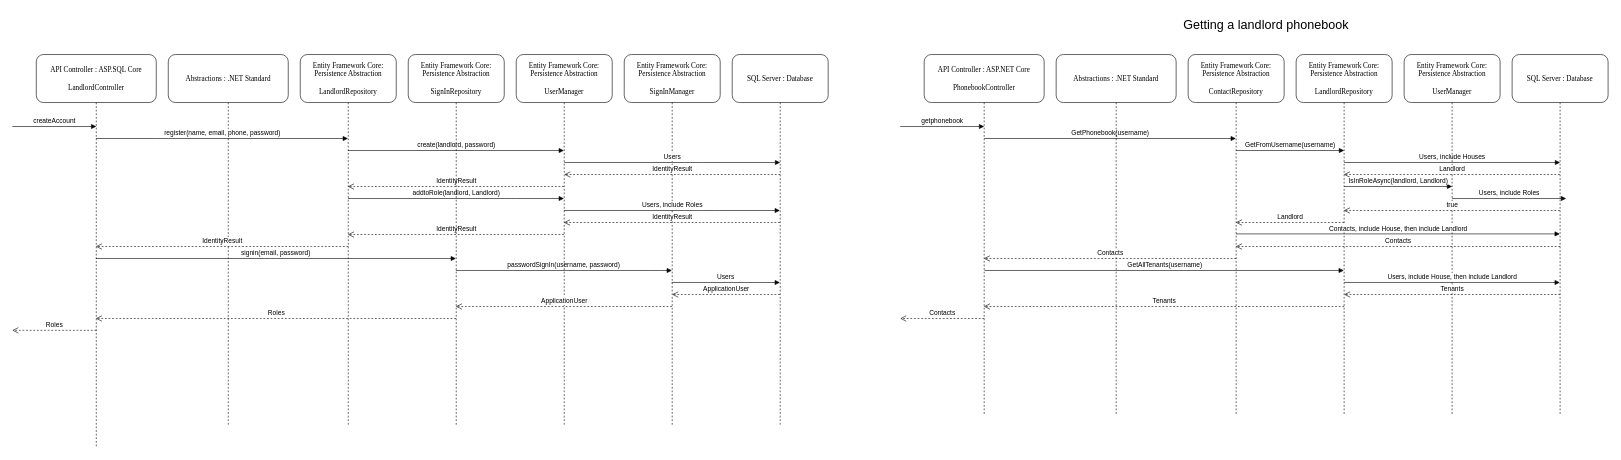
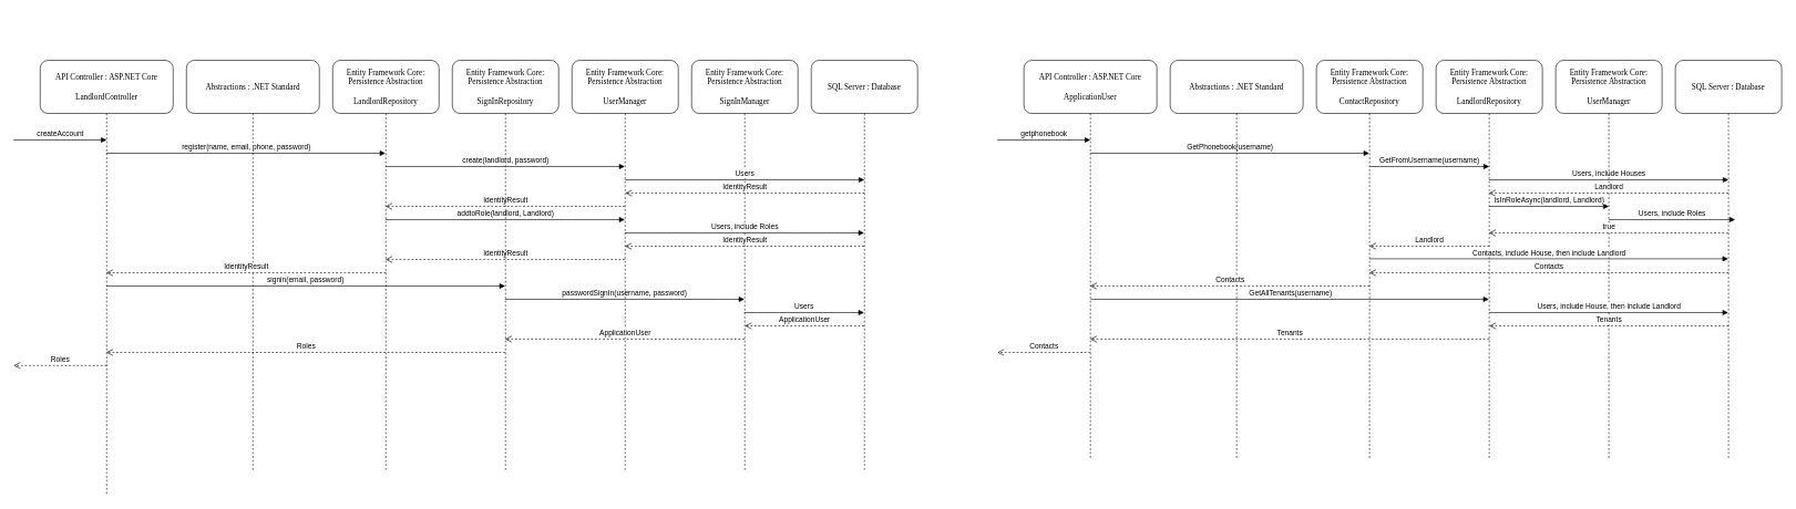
- <mxCell id="24" value="Getting a landlord phonebook" style="text;html=1;strokeColor=none;fillColor=none;align=center;verticalAlign=middle;whiteSpace=wrap;rounded=0;fontSize=21;" vertex="1" parent="1"><mxGeometry x="1540" y="20" width="1140" height="40" as="geometry" /></mxCell>
- <mxCell id="3" value="API Controller : ASP.SQL Core&lt;br&gt;&lt;br&gt;LandlordController" style="shape=umlLifeline;perimeter=lifelinePerimeter;whiteSpace=wrap;html=1;container=1;collapsible=0;recursiveResize=0;outlineConnect=0;rounded=1;shadow=0;comic=0;labelBackgroundColor=none;strokeColor=#000000;strokeWidth=1;fillColor=#FFFFFF;fontFamily=Verdana;fontSize=12;fontColor=#000000;align=center;size=80;" parent="1" vertex="1"><mxGeometry x="60" y="90" width="200" height="654" as="geometry" /></mxCell>
+ <mxCell id="3" value="API Controller : ASP.NET Core&lt;br&gt;&lt;br&gt;LandlordController" style="shape=umlLifeline;perimeter=lifelinePerimeter;whiteSpace=wrap;html=1;container=1;collapsible=0;recursiveResize=0;outlineConnect=0;rounded=1;shadow=0;comic=0;labelBackgroundColor=none;strokeColor=#000000;strokeWidth=1;fillColor=#FFFFFF;fontFamily=Verdana;fontSize=12;fontColor=#000000;align=center;size=80;" parent="1" vertex="1"><mxGeometry x="60" y="90" width="200" height="654" as="geometry" /></mxCell>
- <mxCell id="18" value="API Controller : ASP.NET Core&lt;br&gt;&lt;br&gt;PhonebookController" style="shape=umlLifeline;perimeter=lifelinePerimeter;whiteSpace=wrap;html=1;container=1;collapsible=0;recursiveResize=0;outlineConnect=0;rounded=1;shadow=0;comic=0;labelBackgroundColor=none;strokeColor=#000000;strokeWidth=1;fillColor=#FFFFFF;fontFamily=Verdana;fontSize=12;fontColor=#000000;align=center;size=80;" vertex="1" parent="1"><mxGeometry x="1540" y="90" width="200" height="600" as="geometry" /></mxCell>
+ <mxCell id="18" value="API Controller : ASP.NET Core&lt;br&gt;&lt;br&gt;ApplicationUser" style="shape=umlLifeline;perimeter=lifelinePerimeter;whiteSpace=wrap;html=1;container=1;collapsible=0;recursiveResize=0;outlineConnect=0;rounded=1;shadow=0;comic=0;labelBackgroundColor=none;strokeColor=#000000;strokeWidth=1;fillColor=#FFFFFF;fontFamily=Verdana;fontSize=12;fontColor=#000000;align=center;size=80;" vertex="1" parent="1"><mxGeometry x="1540" y="90" width="200" height="600" as="geometry" /></mxCell>
